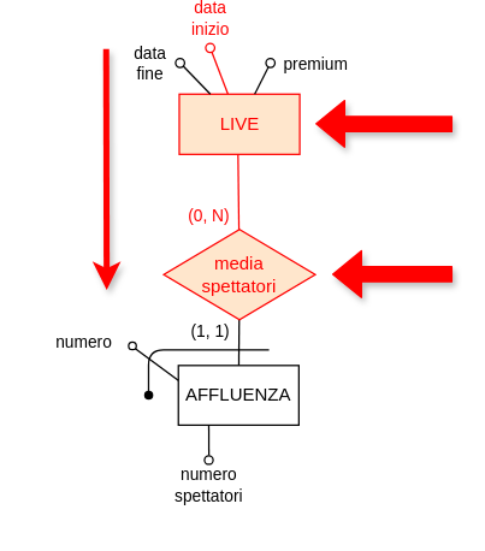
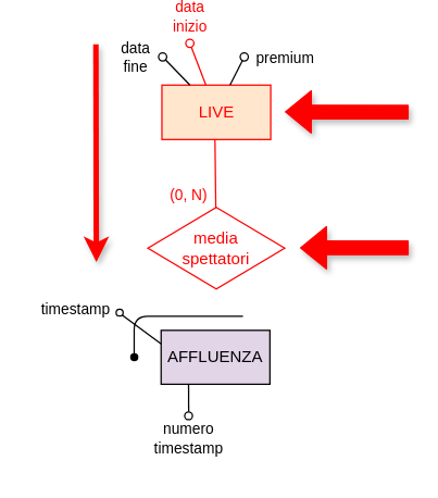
- <mxCell id="13" value="&lt;font color=&quot;#ff0000&quot;&gt;media&lt;br&gt;spettatori&lt;/font&gt;" style="rhombus;whiteSpace=wrap;html=1;strokeColor=#FF0000;fillColor=#ffe6cc;" parent="1" vertex="1"><mxGeometry x="108.22" y="140.96" width="100.61" height="60" as="geometry" /></mxCell>
+ <mxCell id="13" value="&lt;font color=&quot;#ff0000&quot;&gt;media&lt;br&gt;spettatori&lt;/font&gt;" style="rhombus;whiteSpace=wrap;html=1;strokeColor=#FF0000;" parent="1" vertex="1"><mxGeometry x="108.22" y="140.96" width="100.61" height="60" as="geometry" /></mxCell>
- <mxCell id="19" value="&lt;font style=&quot;font-size: 11px;&quot; color=&quot;#000000&quot;&gt;numero&lt;/font&gt;" style="text;html=1;align=center;verticalAlign=middle;resizable=0;points=[];autosize=1;strokeColor=none;fillColor=none;fontSize=10;fontColor=#FF0000;" parent="1" vertex="1"><mxGeometry x="20" y="201.29" width="70" height="30" as="geometry" /></mxCell>
+ <mxCell id="19" value="&lt;font style=&quot;font-size: 11px;&quot; color=&quot;#000000&quot;&gt;timestamp&lt;/font&gt;" style="text;html=1;align=center;verticalAlign=middle;resizable=0;points=[];autosize=1;strokeColor=none;fillColor=none;fontSize=10;fontColor=#FF0000;" parent="1" vertex="1"><mxGeometry x="20" y="201.29" width="70" height="30" as="geometry" /></mxCell>
- <mxCell id="12" value="(1, 1)" style="edgeStyle=none;html=1;endArrow=none;endFill=0;strokeColor=#000000;" parent="1" source="13" target="11" edge="1"><mxGeometry x="-0.454" y="-19" relative="1" as="geometry"><mxPoint as="offset" /></mxGeometry></mxCell>
- <mxCell id="11" value="AFFLUENZA" style="whiteSpace=wrap;html=1;strokeColor=#000000;" parent="1" vertex="1"><mxGeometry x="117.94" y="231.29" width="80" height="39.62" as="geometry" /></mxCell>
+ <mxCell id="11" value="AFFLUENZA" style="whiteSpace=wrap;html=1;strokeColor=#000000;fillColor=#e1d5e7;" parent="1" vertex="1"><mxGeometry x="117.94" y="231.29" width="80" height="39.62" as="geometry" /></mxCell>
- <mxCell id="18" value="&lt;font color=&quot;#000000&quot; style=&quot;font-size: 11px;&quot;&gt;numero &lt;br&gt;spettatori&lt;/font&gt;" style="text;html=1;align=center;verticalAlign=middle;resizable=0;points=[];autosize=1;strokeColor=none;fillColor=none;fontSize=11;fontColor=#FF0000;" parent="1" vertex="1"><mxGeometry x="103.22" y="291.22" width="70" height="40" as="geometry" /></mxCell>
+ <mxCell id="18" value="&lt;font color=&quot;#000000&quot; style=&quot;font-size: 11px;&quot;&gt;numero &lt;br&gt;timestamp&lt;/font&gt;" style="text;html=1;align=center;verticalAlign=middle;resizable=0;points=[];autosize=1;strokeColor=none;fillColor=none;fontSize=11;fontColor=#FF0000;" parent="1" vertex="1"><mxGeometry x="103.22" y="291.22" width="70" height="40" as="geometry" /></mxCell>
